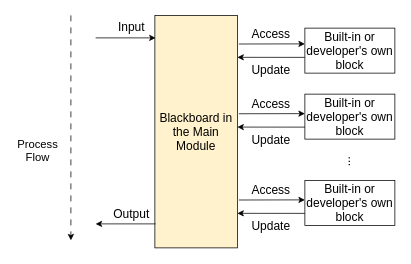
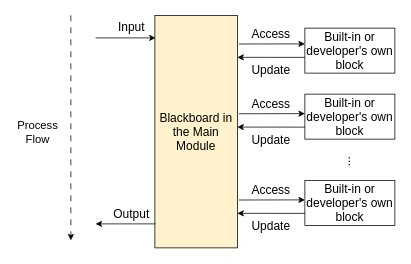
- <mxCell id="24" value="&lt;font style=&quot;font-size: 15px;&quot;&gt;Process Flow&lt;/font&gt;" style="text;html=1;strokeColor=none;fillColor=none;align=center;verticalAlign=middle;whiteSpace=wrap;rounded=0;" vertex="1" parent="1"><mxGeometry x="20" y="185" width="60" height="30" as="geometry" /></mxCell>
+ <mxCell id="24" value="&lt;font style=&quot;font-size: 15px;&quot;&gt;Process Flow&lt;/font&gt;" style="text;html=1;strokeColor=none;fillColor=none;align=center;verticalAlign=middle;whiteSpace=wrap;rounded=0;" vertex="1" parent="1"><mxGeometry x="20" y="160" width="60" height="30" as="geometry" /></mxCell>
